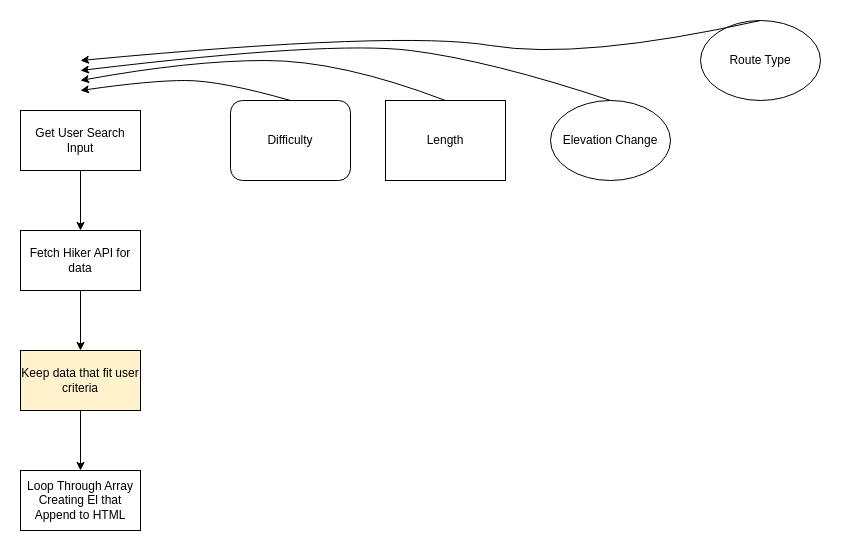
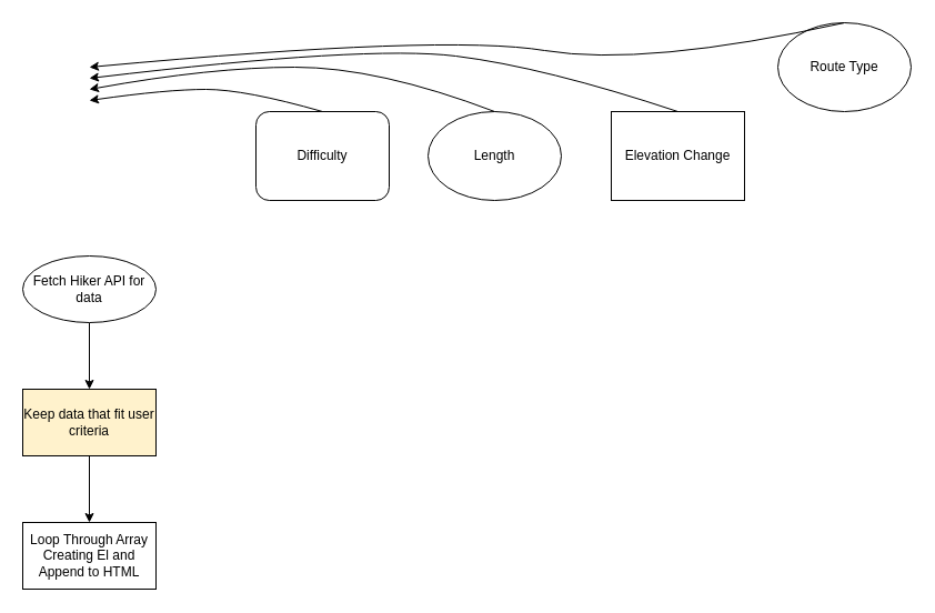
- <mxCell id="3" value="Get User Search Input" style="rounded=0;whiteSpace=wrap;html=1;" parent="1" vertex="1"><mxGeometry x="20" y="110" width="120" height="60" as="geometry" /></mxCell>
- <mxCell id="7" value="Length" style="whiteSpace=wrap;html=1;rounded=0;" parent="1" vertex="1"><mxGeometry x="385" y="100" width="120" height="80" as="geometry" /></mxCell>
+ <mxCell id="7" value="Length" style="ellipse;whiteSpace=wrap;html=1;" parent="1" vertex="1"><mxGeometry x="385" y="100" width="120" height="80" as="geometry" /></mxCell>
- <mxCell id="6" value="Elevation Change" style="ellipse;whiteSpace=wrap;html=1;" parent="1" vertex="1"><mxGeometry x="550" y="100" width="120" height="80" as="geometry" /></mxCell>
+ <mxCell id="6" value="Elevation Change" style="whiteSpace=wrap;html=1;rounded=0;" parent="1" vertex="1"><mxGeometry x="550" y="100" width="120" height="80" as="geometry" /></mxCell>
- <mxCell id="2" value="" style="edgeStyle=none;html=1;" parent="1" source="3" target="13" edge="1"><mxGeometry relative="1" as="geometry" /></mxCell>
- <mxCell id="13" value="Fetch Hiker API for data" style="rounded=0;whiteSpace=wrap;html=1;" parent="1" vertex="1"><mxGeometry x="20" y="230" width="120" height="60" as="geometry" /></mxCell>
+ <mxCell id="13" value="Fetch Hiker API for data" style="ellipse;whiteSpace=wrap;html=1;" parent="1" vertex="1"><mxGeometry x="20" y="230" width="120" height="60" as="geometry" /></mxCell>
- <mxCell id="14" value="Loop Through Array Creating El that Append to HTML" style="rounded=0;whiteSpace=wrap;html=1;" parent="1" vertex="1"><mxGeometry x="20" y="470" width="120" height="60" as="geometry" /></mxCell>
+ <mxCell id="14" value="Loop Through Array Creating El and Append to HTML" style="rounded=0;whiteSpace=wrap;html=1;" parent="1" vertex="1"><mxGeometry x="20" y="470" width="120" height="60" as="geometry" /></mxCell>
